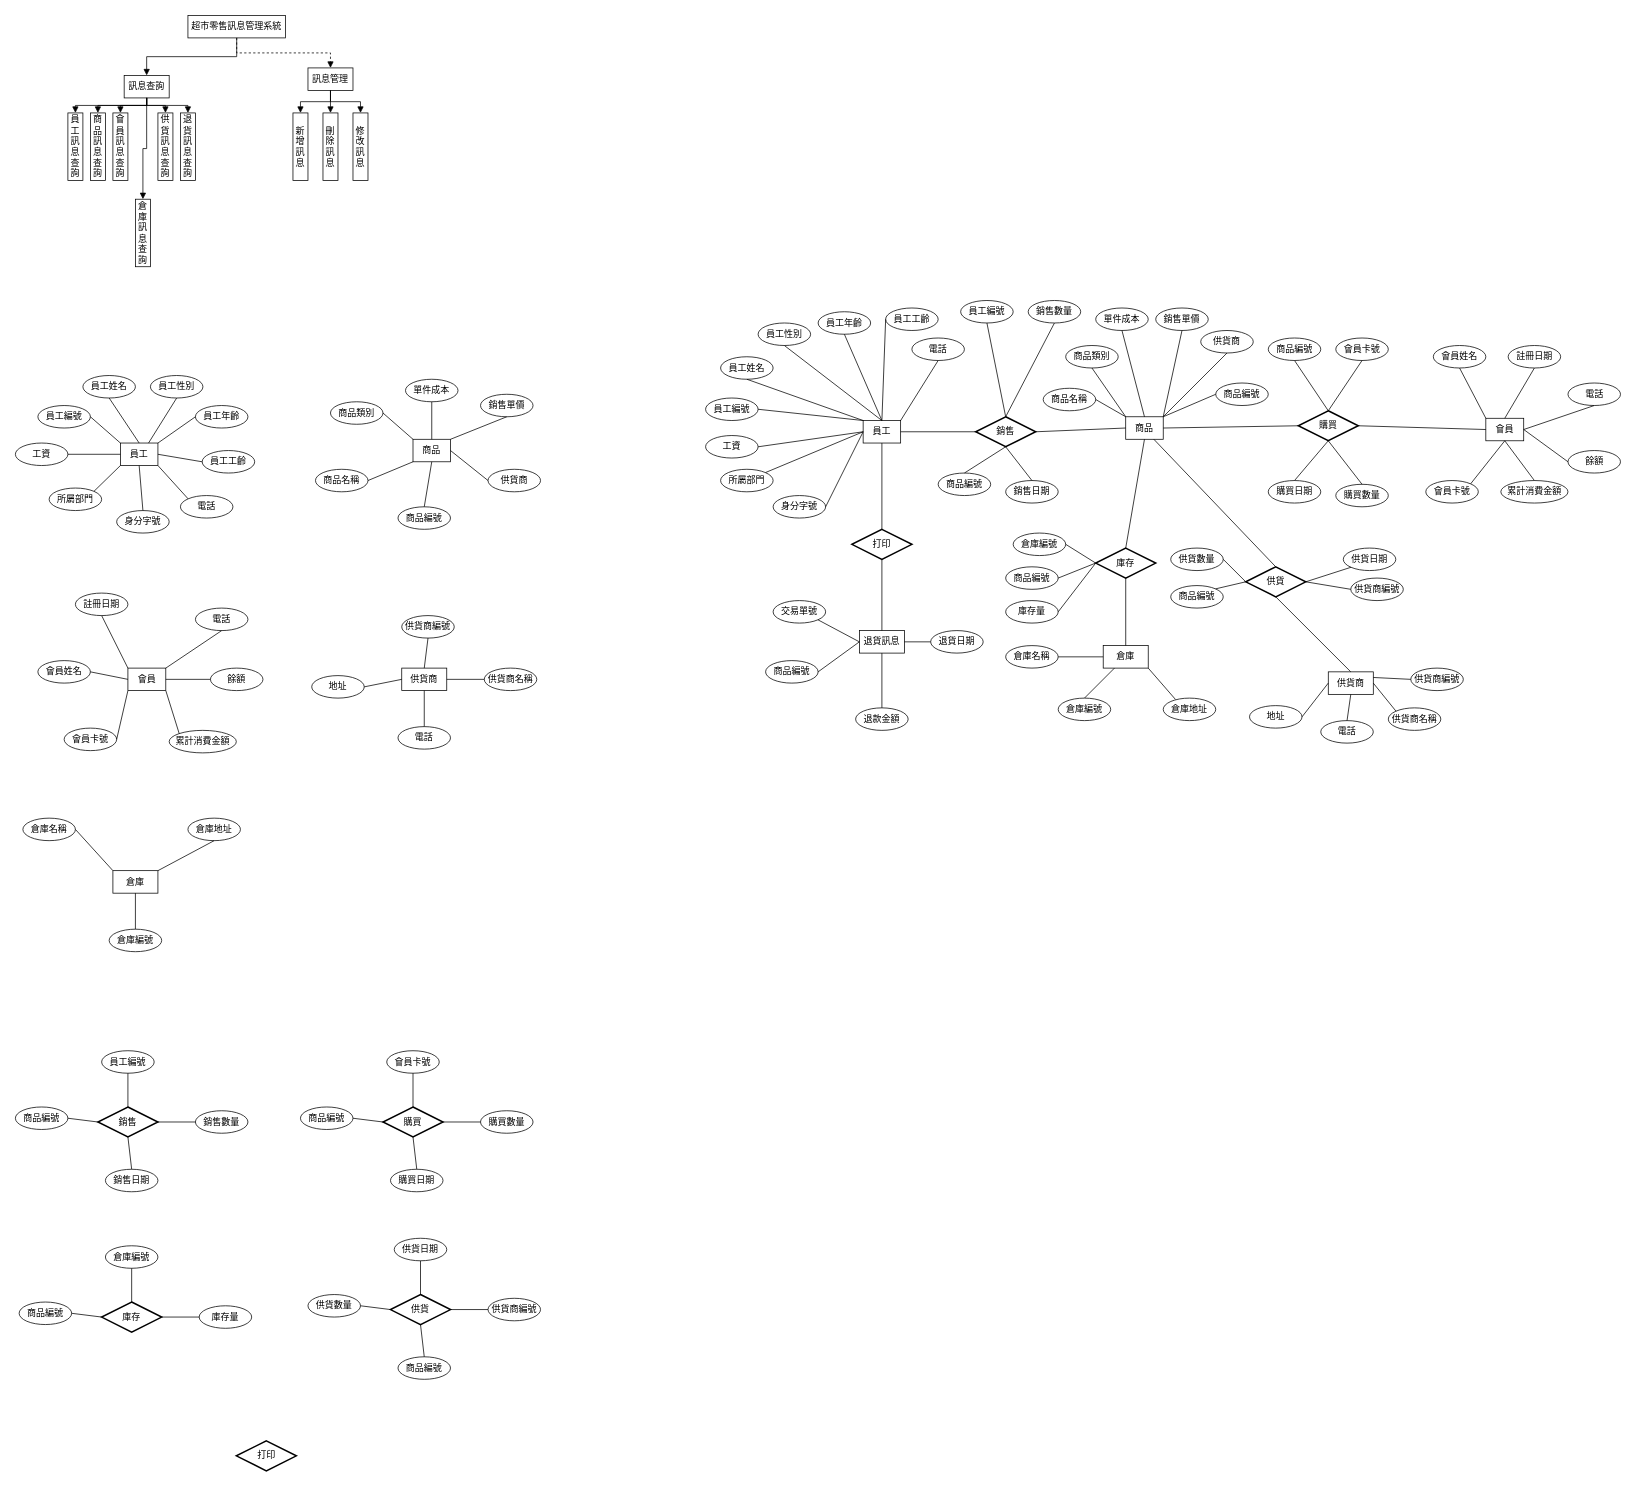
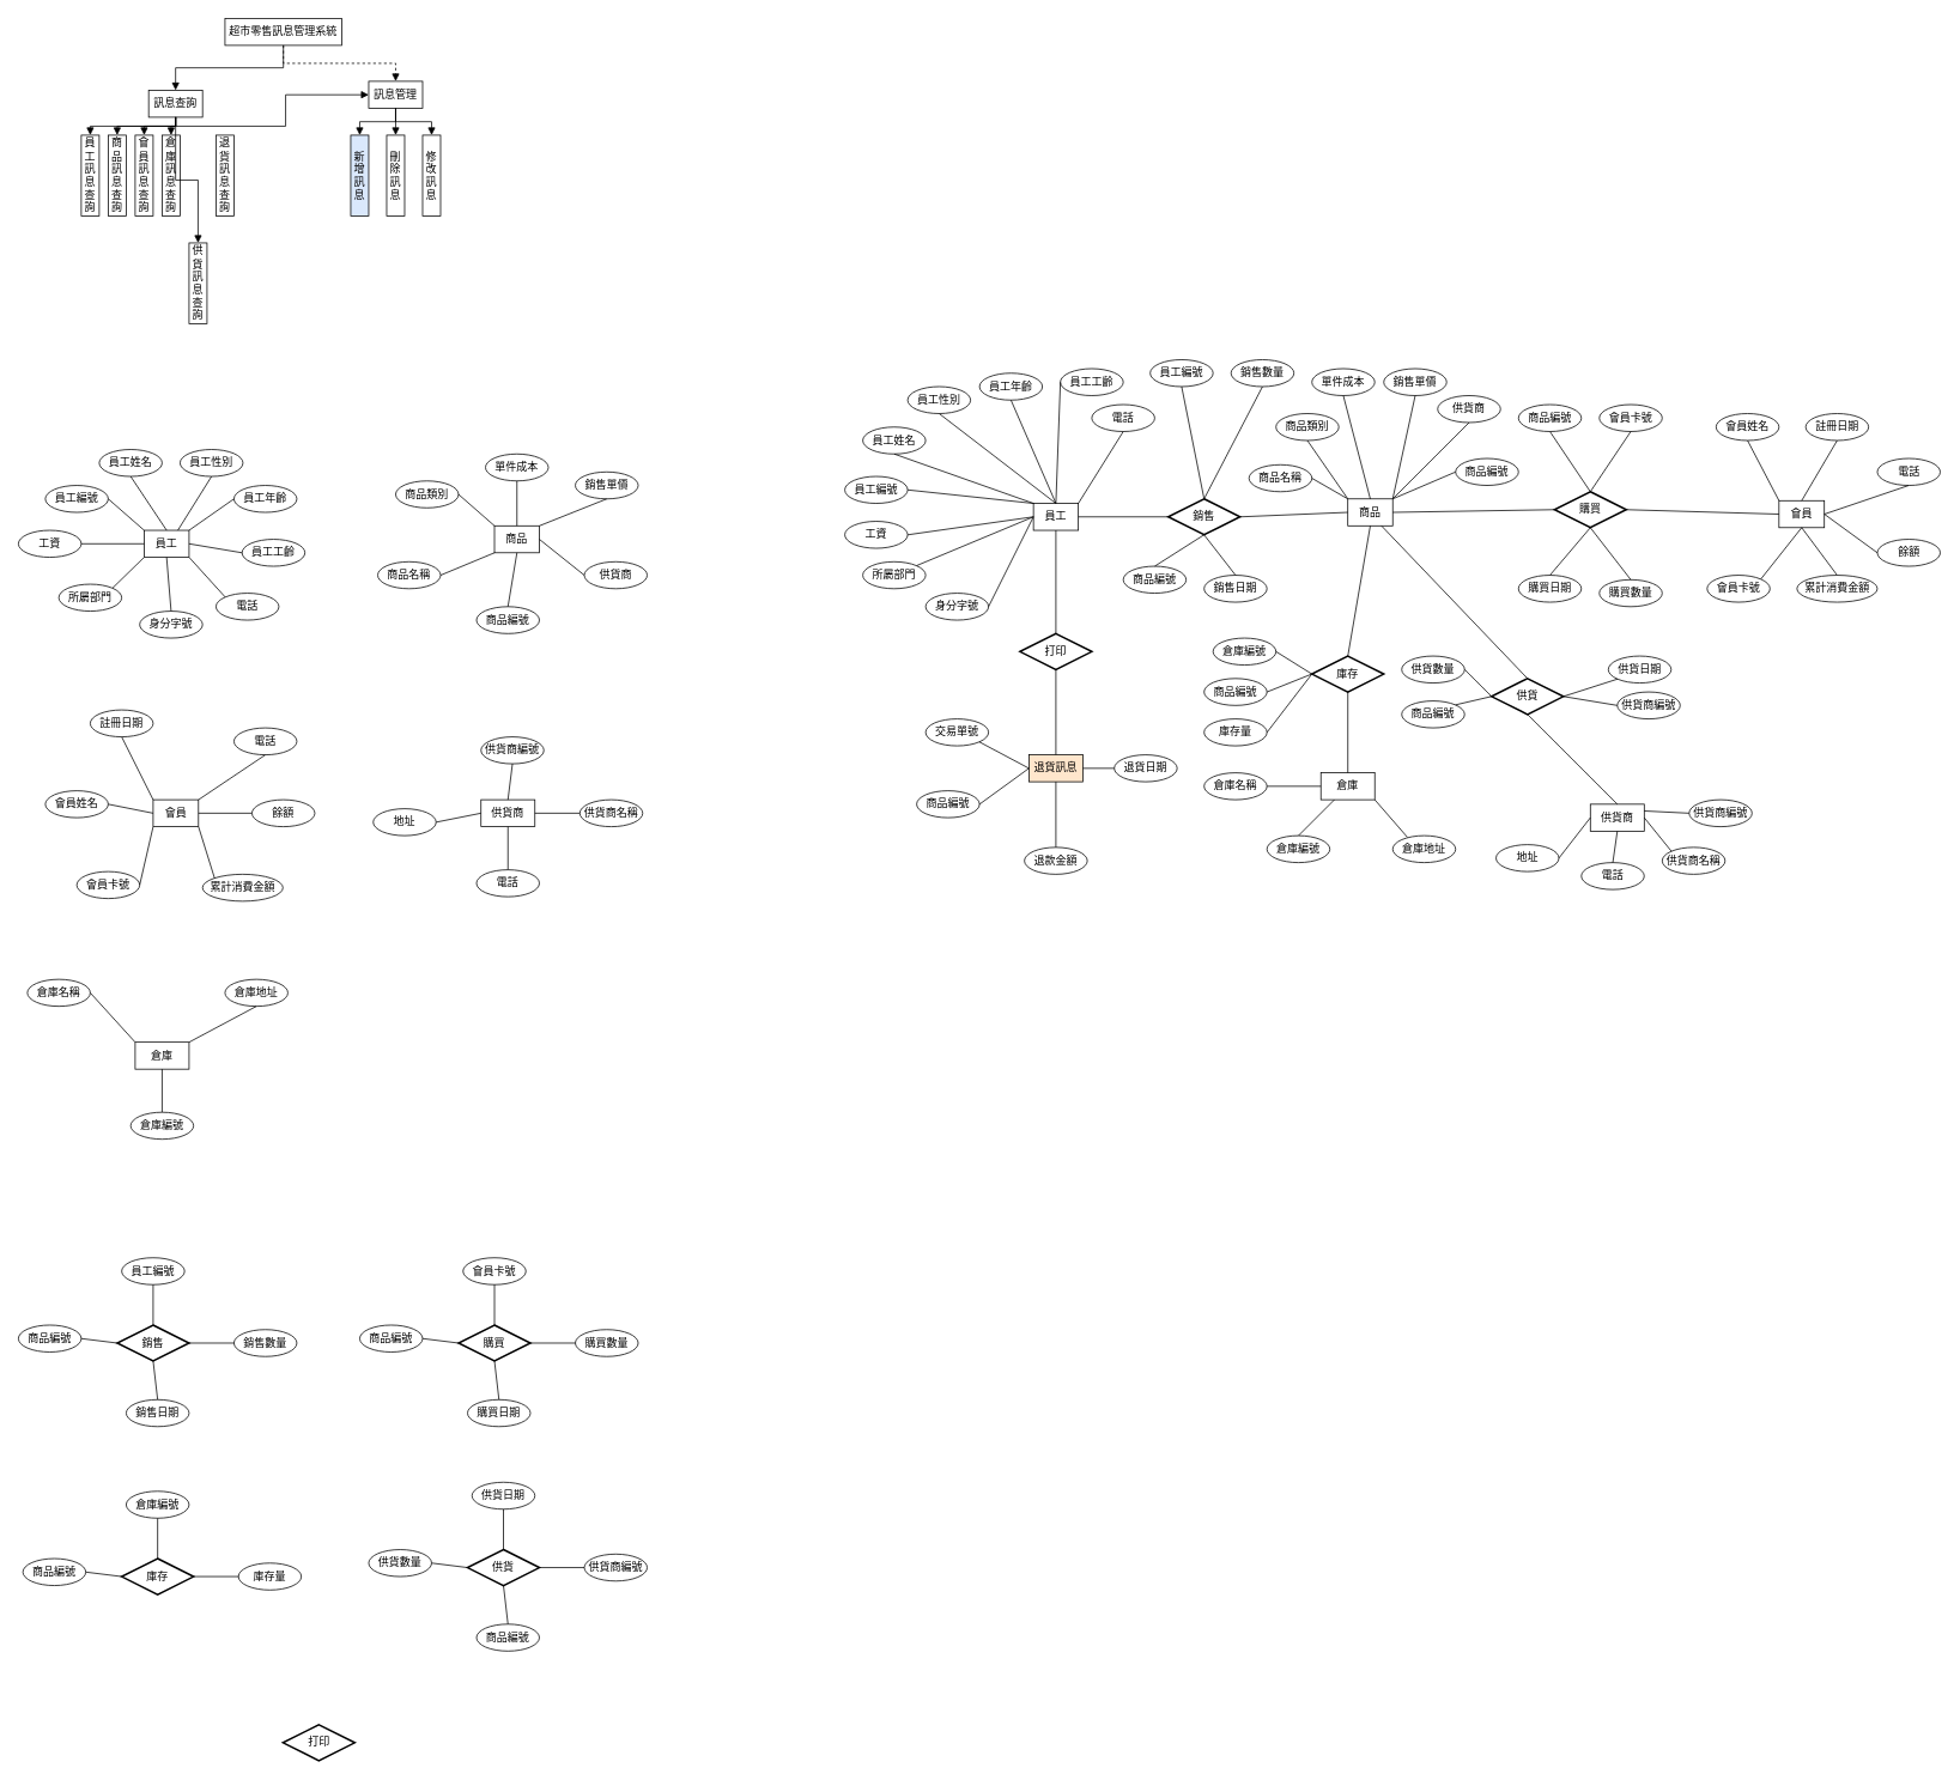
- <mxCell id="18" value="" style="endArrow=block;endFill=1;html=1;edgeStyle=orthogonalEdgeStyle;align=left;verticalAlign=top;rounded=0;exitX=0.5;exitY=1;exitDx=0;exitDy=0;entryX=0.5;entryY=0;entryDx=0;entryDy=0;" parent="1" source="3" target="12" edge="1"><mxGeometry x="-1" relative="1" as="geometry"><mxPoint x="220" y="170" as="sourcePoint" /><mxPoint x="380" y="170" as="targetPoint" /></mxGeometry></mxCell>
+ <mxCell id="18" value="" style="endArrow=block;endFill=1;html=1;edgeStyle=orthogonalEdgeStyle;align=left;verticalAlign=top;rounded=0;exitX=0.5;exitY=1;exitDx=0;exitDy=0;" parent="1" source="3" target="4" edge="1"><mxGeometry x="-1" relative="1" as="geometry"><mxPoint x="220" y="170" as="sourcePoint" /><mxPoint x="380" y="170" as="targetPoint" /></mxGeometry></mxCell>
- <mxCell id="11" value="供貨&lt;br&gt;訊息查詢" style="rounded=0;whiteSpace=wrap;html=1;" parent="1" vertex="1"><mxGeometry x="210" y="150" width="20" height="90" as="geometry" /></mxCell>
+ <mxCell id="11" value="供貨&lt;br&gt;訊息查詢" style="rounded=0;whiteSpace=wrap;html=1;" parent="1" vertex="1"><mxGeometry x="210" y="270" width="20" height="90" as="geometry" /></mxCell>
- <mxCell id="20" value="新增&lt;br&gt;訊息" style="rounded=0;whiteSpace=wrap;html=1;" parent="1" vertex="1"><mxGeometry x="390" y="150" width="20" height="90" as="geometry" /></mxCell>
+ <mxCell id="20" value="新增&lt;br&gt;訊息" style="rounded=0;whiteSpace=wrap;html=1;fillColor=#dae8fc;" parent="1" vertex="1"><mxGeometry x="390" y="150" width="20" height="90" as="geometry" /></mxCell>
- <mxCell id="10" value="倉庫&lt;br&gt;訊息查詢" style="rounded=0;whiteSpace=wrap;html=1;" parent="1" vertex="1"><mxGeometry x="180" y="265" width="20" height="90" as="geometry" /></mxCell>
+ <mxCell id="10" value="倉庫&lt;br&gt;訊息查詢" style="rounded=0;whiteSpace=wrap;html=1;" parent="1" vertex="1"><mxGeometry x="180" y="150" width="20" height="90" as="geometry" /></mxCell>
- <mxCell id="57" value="退貨訊息" style="html=1;whiteSpace=wrap;" vertex="1" parent="1"><mxGeometry x="1145" y="840" width="60" height="30" as="geometry" /></mxCell>
+ <mxCell id="57" value="退貨訊息" style="html=1;whiteSpace=wrap;fillColor=#ffe6cc;" vertex="1" parent="1"><mxGeometry x="1145" y="840" width="60" height="30" as="geometry" /></mxCell>
